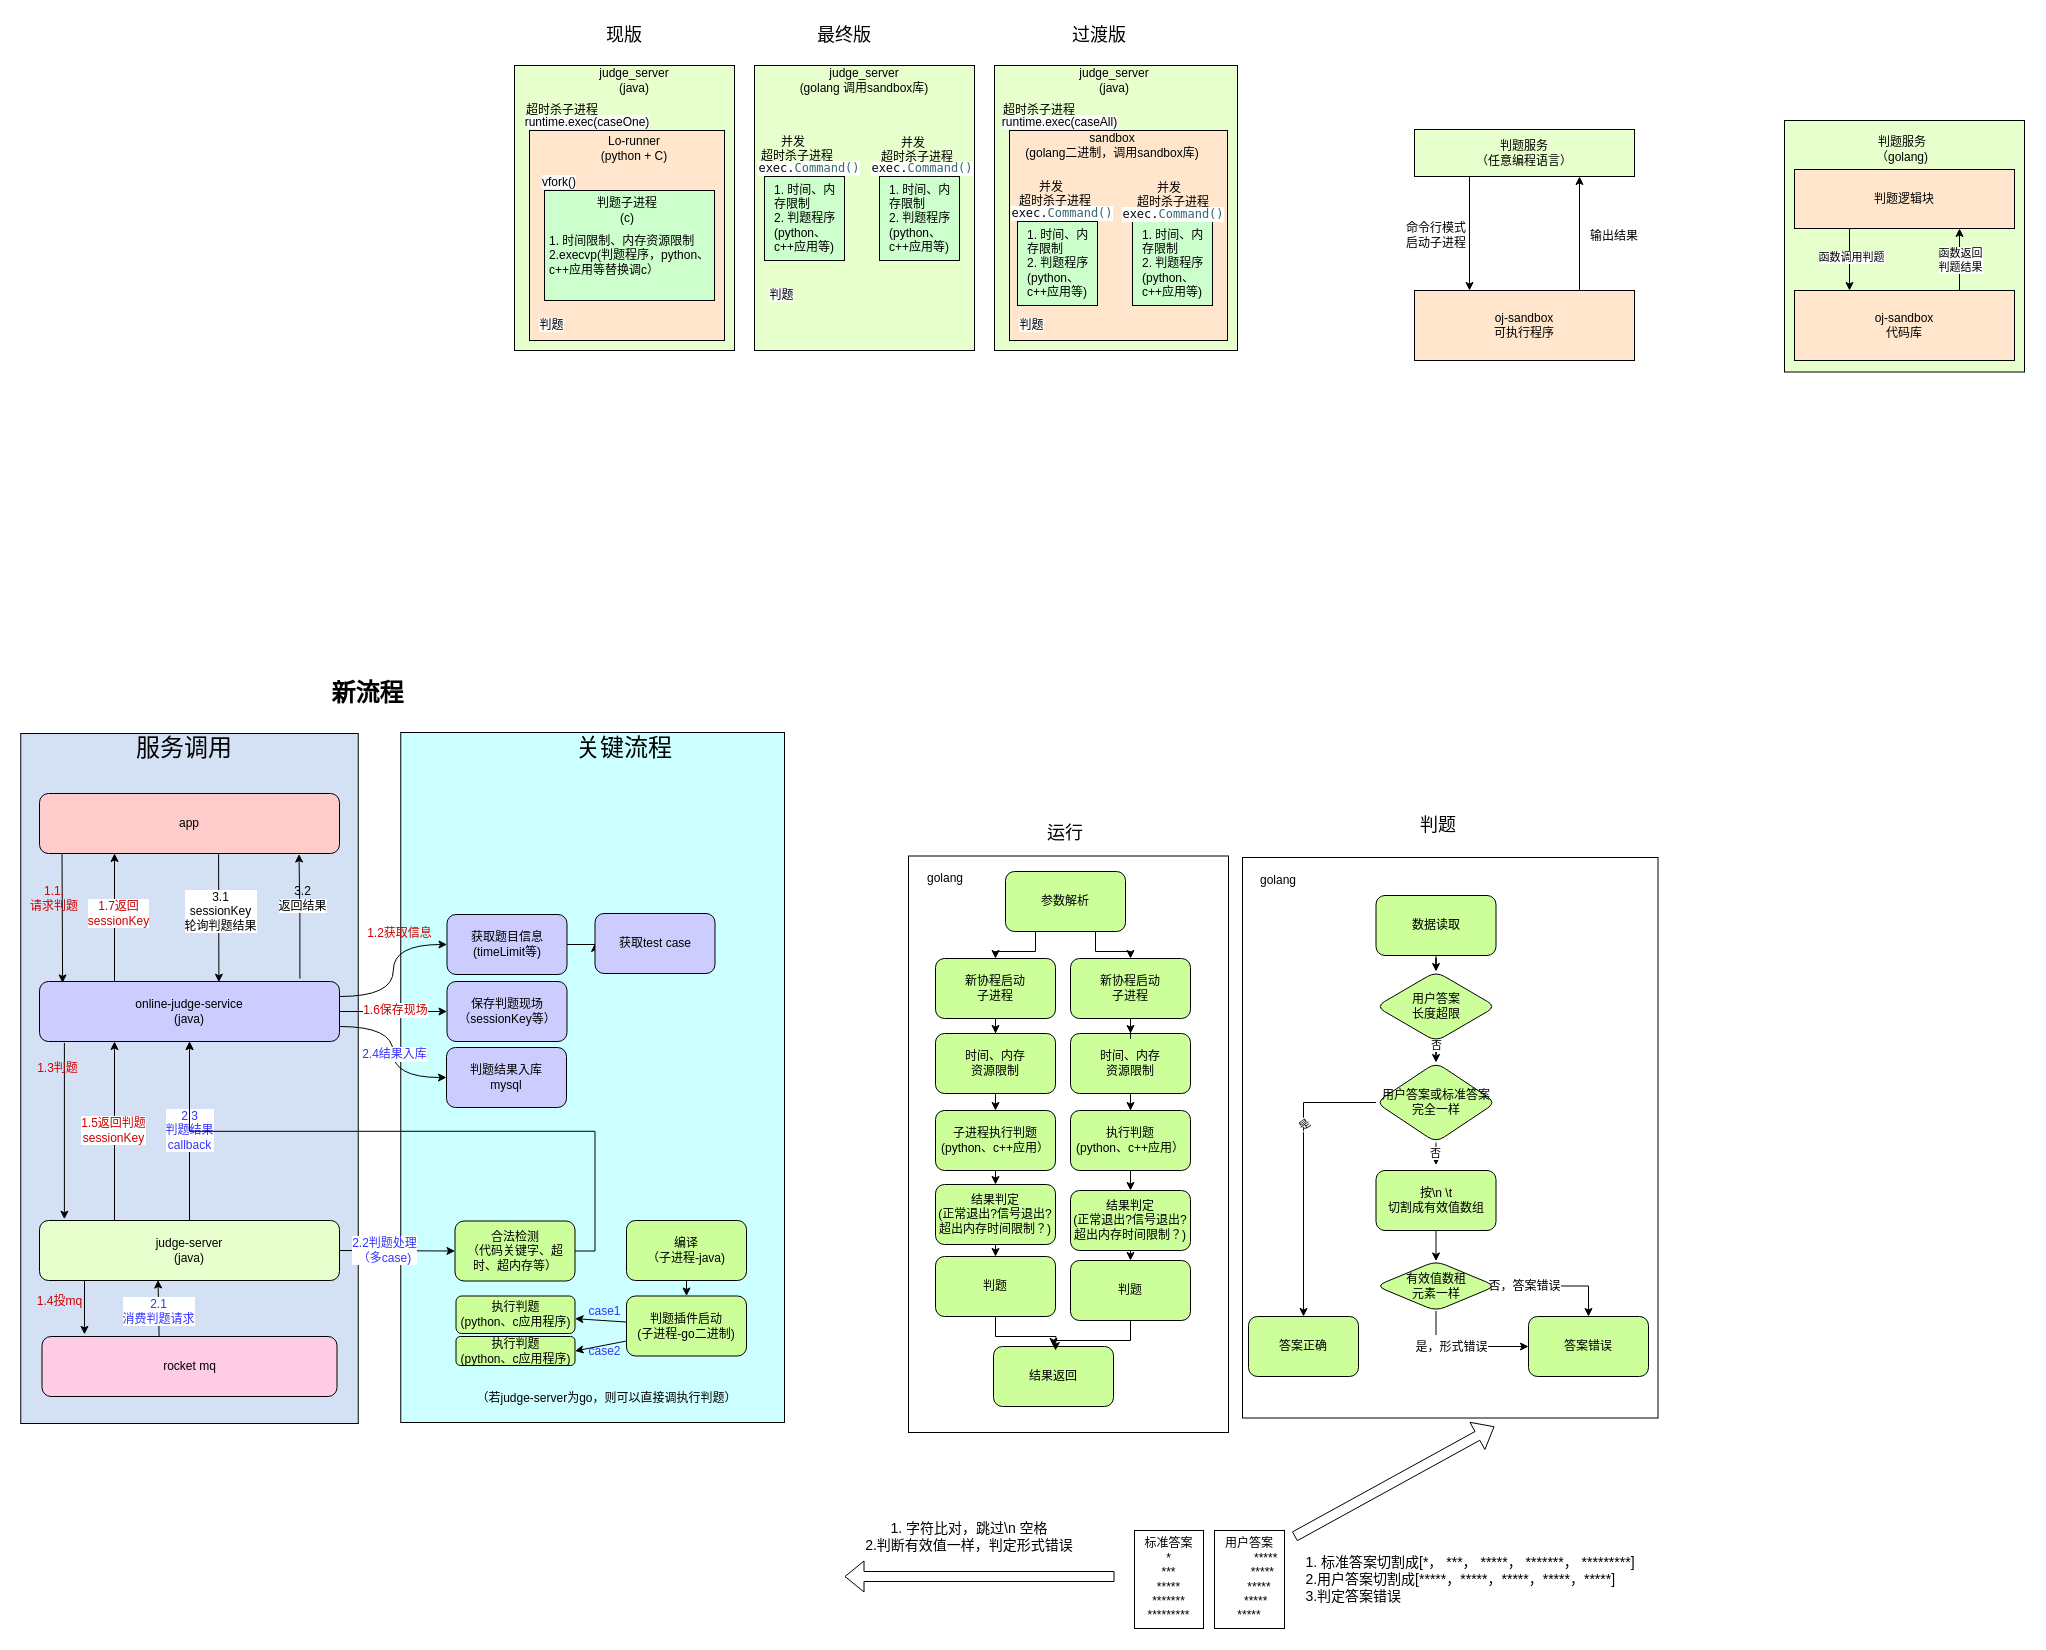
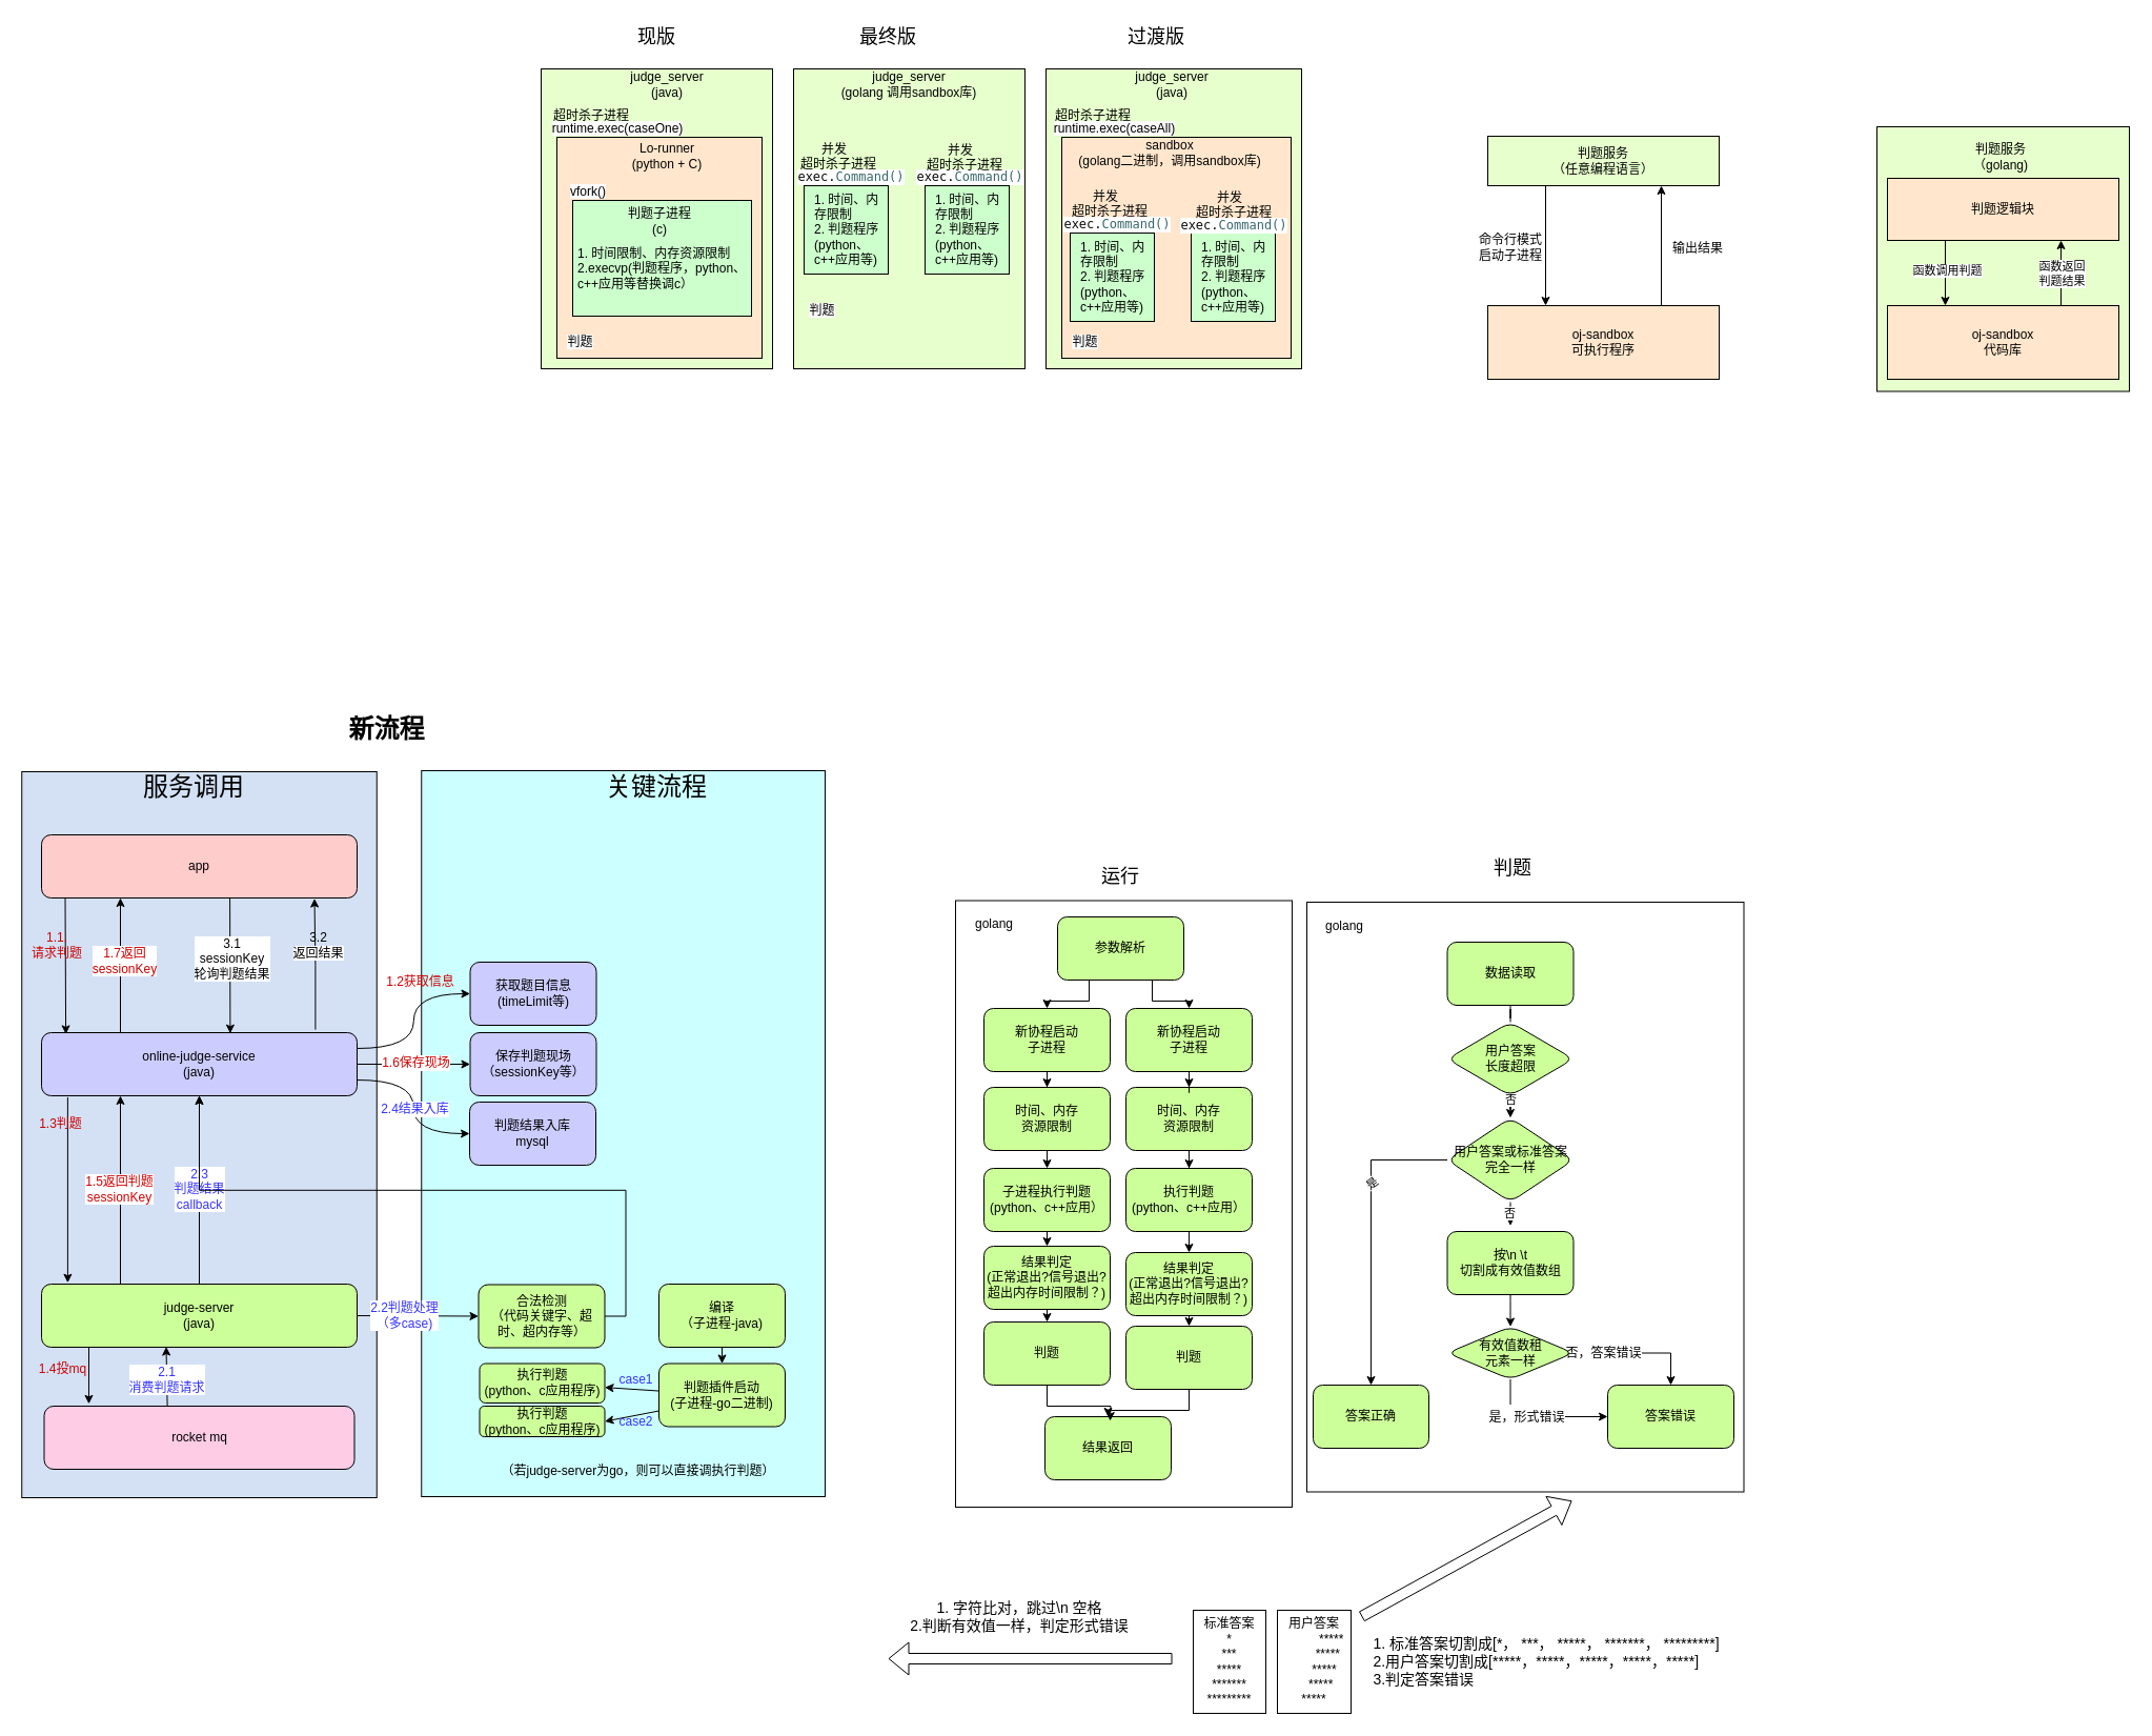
- <mxCell id="32" value="获取test case" style="rounded=1;whiteSpace=wrap;html=1;fillColor=#CCCCFF;" vertex="1" parent="1"><mxGeometry x="594.5" y="913" width="120" height="60" as="geometry" /></mxCell>
- <mxCell id="30" style="edgeStyle=orthogonalEdgeStyle;rounded=0;orthogonalLoop=1;jettySize=auto;html=1;exitX=1;exitY=0.5;exitDx=0;exitDy=0;entryX=0;entryY=0.5;entryDx=0;entryDy=0;fontFamily=Helvetica;fontSize=12;" edge="1" parent="1" source="31" target="32"><mxGeometry relative="1" as="geometry" /></mxCell>
- <mxCell id="109" value="" style="edgeStyle=orthogonalEdgeStyle;curved=1;rounded=0;orthogonalLoop=1;jettySize=auto;html=1;" edge="1" parent="1" source="110" target="115"><mxGeometry relative="1" as="geometry" /></mxCell>
+ <mxCell id="109" value="" style="edgeStyle=orthogonalEdgeStyle;curved=1;rounded=0;orthogonalLoop=1;jettySize=auto;html=1;endArrow=none;" edge="1" parent="1" source="110" target="115"><mxGeometry relative="1" as="geometry" /></mxCell>
- <mxCell id="20" value="judge-server&lt;br&gt;(java)" style="rounded=1;whiteSpace=wrap;html=1;fillColor=#e6ffcc;" vertex="1" parent="1"><mxGeometry x="39" y="1220" width="300" height="60" as="geometry" /></mxCell>
+ <mxCell id="20" value="judge-server&lt;br&gt;(java)" style="rounded=1;whiteSpace=wrap;html=1;fillColor=#CCFF99;" vertex="1" parent="1"><mxGeometry x="39" y="1220" width="300" height="60" as="geometry" /></mxCell>
